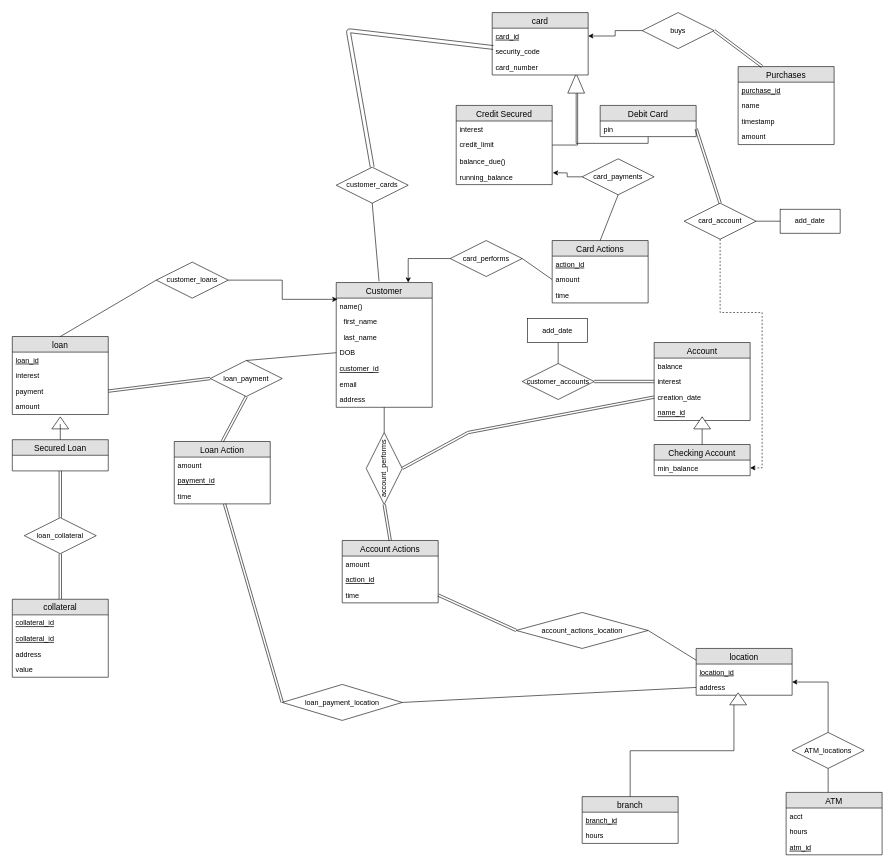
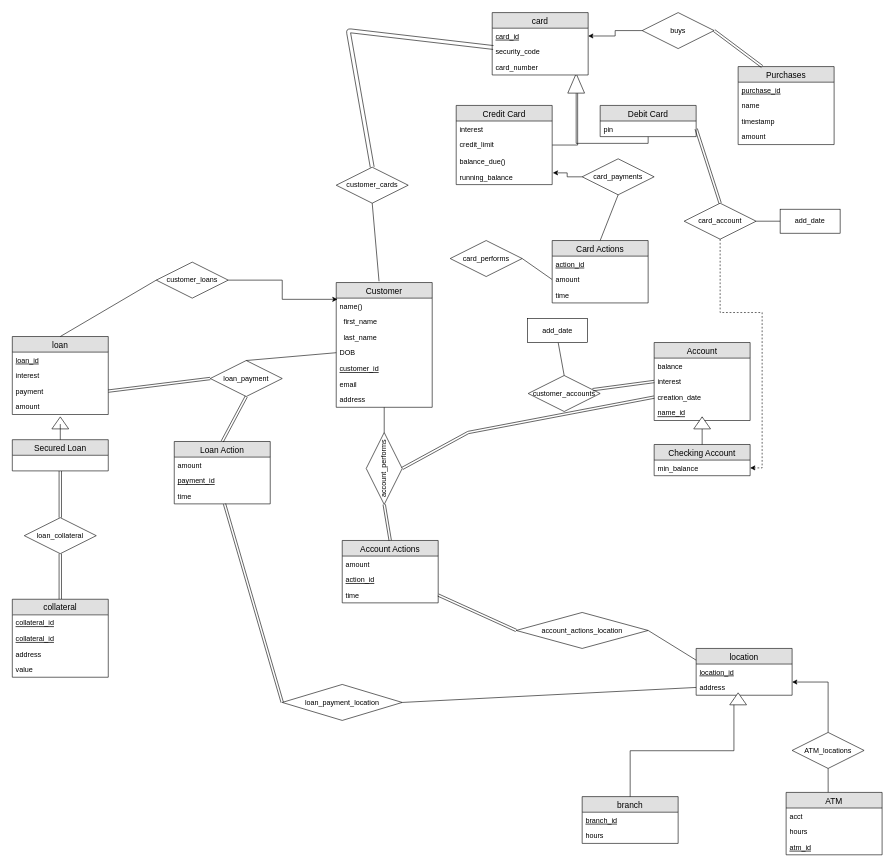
- <mxCell id="64" value="Credit Secured" style="swimlane;fontStyle=0;childLayout=stackLayout;horizontal=1;startSize=26;fillColor=#e0e0e0;horizontalStack=0;resizeParent=1;resizeParentMax=0;resizeLast=0;collapsible=1;marginBottom=0;swimlaneFillColor=#ffffff;align=center;fontSize=14;" parent="1" vertex="1"><mxGeometry x="760" y="174.75" width="160" height="132" as="geometry" /></mxCell>
+ <mxCell id="64" value="Credit Card" style="swimlane;fontStyle=0;childLayout=stackLayout;horizontal=1;startSize=26;fillColor=#e0e0e0;horizontalStack=0;resizeParent=1;resizeParentMax=0;resizeLast=0;collapsible=1;marginBottom=0;swimlaneFillColor=#ffffff;align=center;fontSize=14;" parent="1" vertex="1"><mxGeometry x="760" y="174.75" width="160" height="132" as="geometry" /></mxCell>
- <mxCell id="71" style="edgeStyle=orthogonalEdgeStyle;rounded=0;orthogonalLoop=1;jettySize=auto;html=1;entryX=0.75;entryY=0;entryDx=0;entryDy=0;" parent="1" source="72" target="4" edge="1"><mxGeometry relative="1" as="geometry" /></mxCell>
- <mxCell id="12" value="customer_accounts" style="shape=rhombus;perimeter=rhombusPerimeter;whiteSpace=wrap;html=1;align=center;" parent="1" vertex="1"><mxGeometry x="870" y="605" width="120" height="60" as="geometry" /></mxCell>
+ <mxCell id="12" value="customer_accounts" style="shape=rhombus;perimeter=rhombusPerimeter;whiteSpace=wrap;html=1;align=center;" parent="1" vertex="1"><mxGeometry x="880" y="625" width="120" height="60" as="geometry" /></mxCell>
